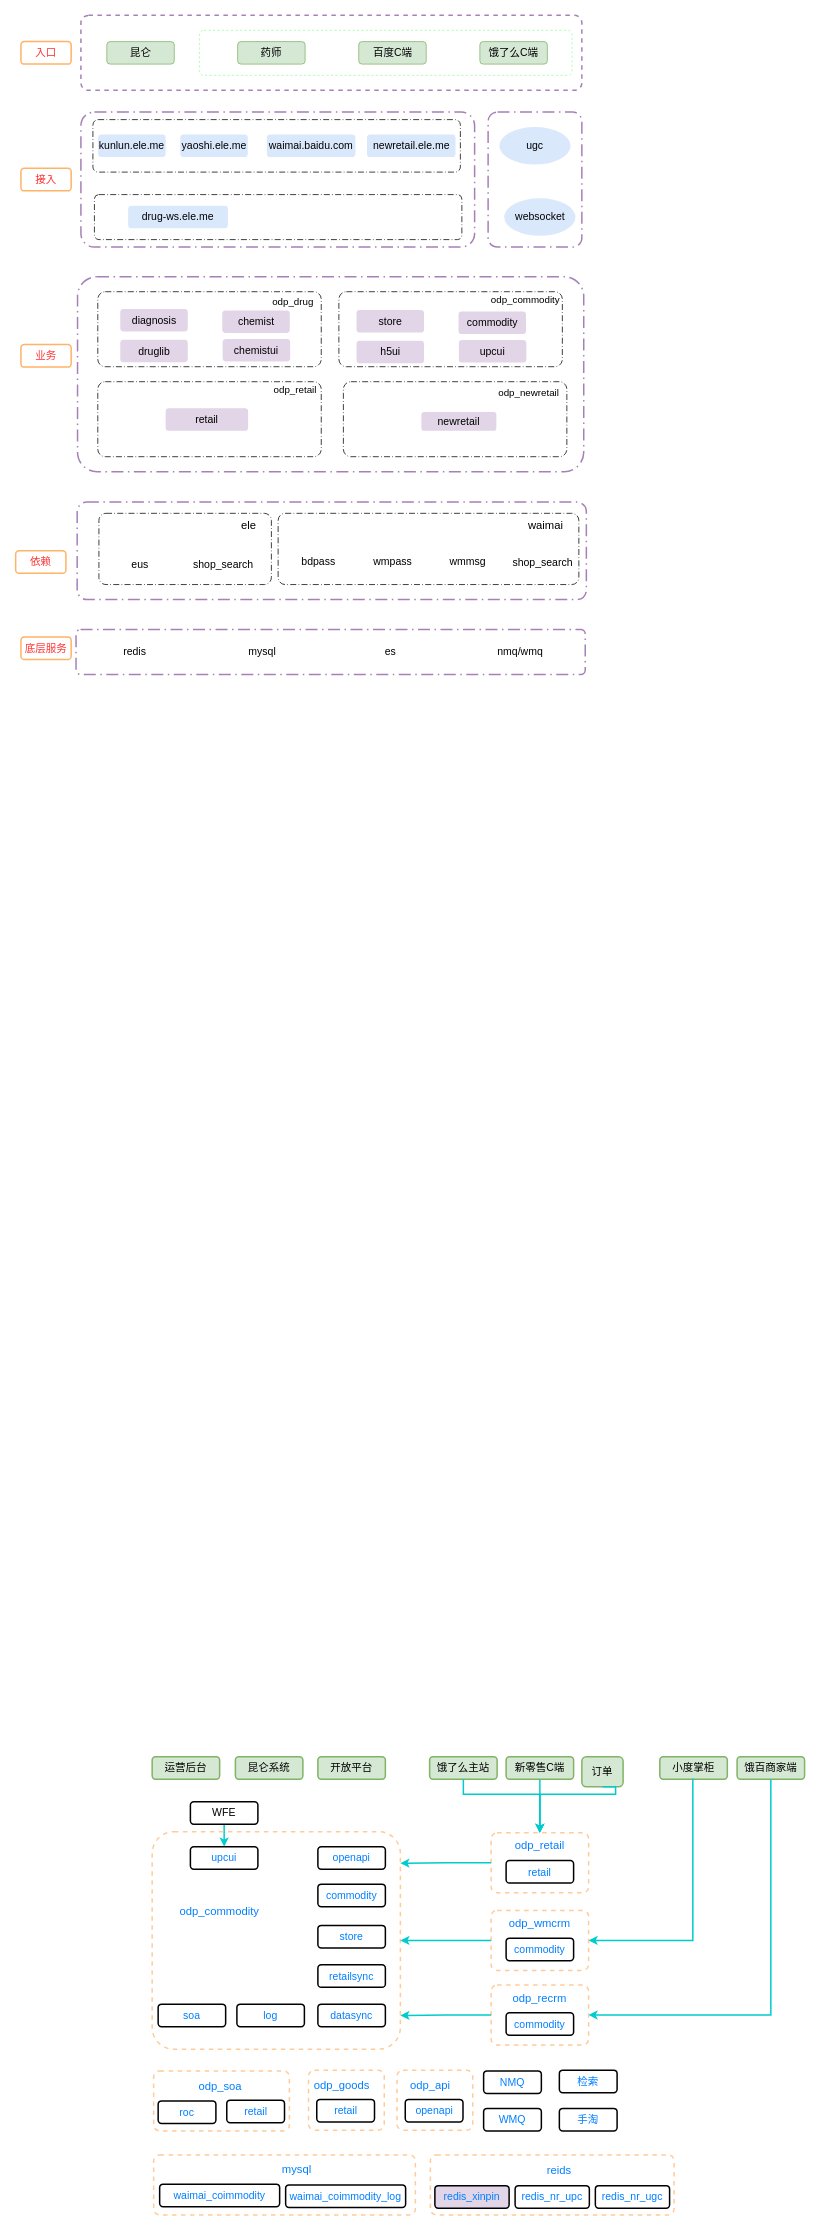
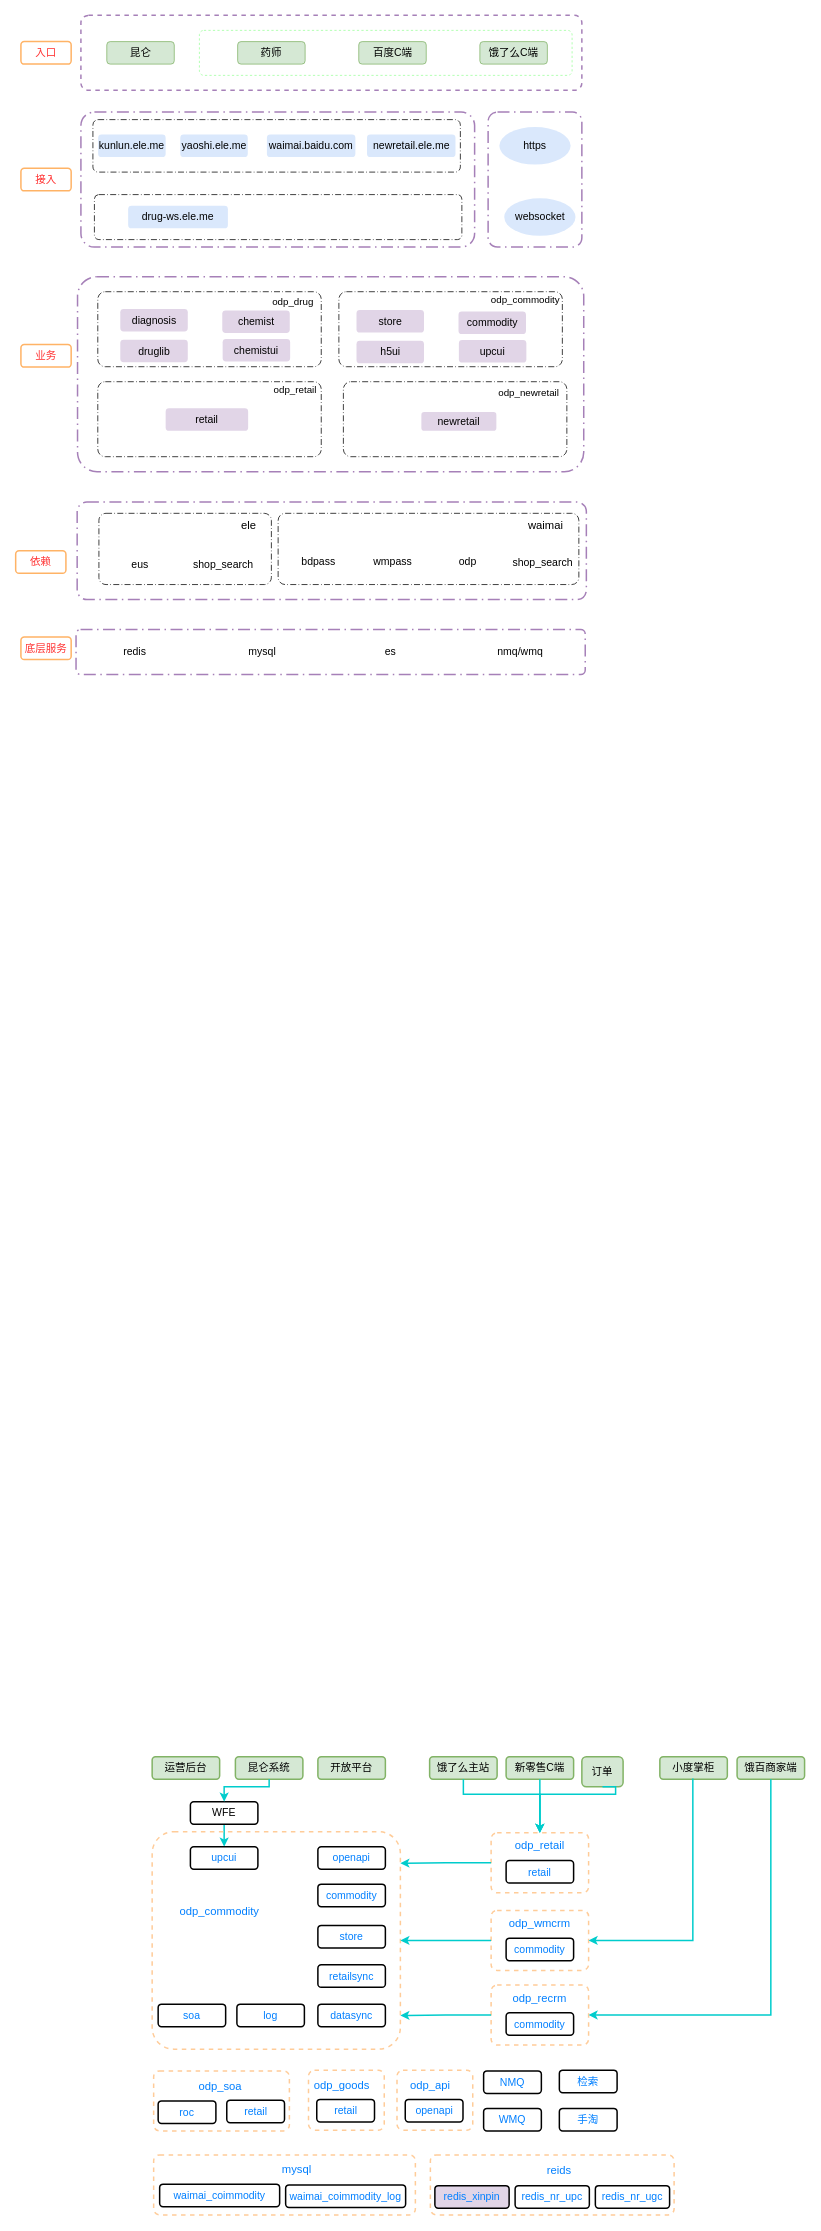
- <mxCell id="87" value="&lt;font style=&quot;font-size: 14px&quot;&gt;ugc&lt;/font&gt;" style="ellipse;whiteSpace=wrap;html=1;fillColor=#dae8fc;strokeColor=none;" vertex="1" parent="1"><mxGeometry x="665" y="169" width="95" height="50" as="geometry" /></mxCell>
+ <mxCell id="87" value="&lt;font style=&quot;font-size: 14px&quot;&gt;https&lt;/font&gt;" style="ellipse;whiteSpace=wrap;html=1;fillColor=#dae8fc;strokeColor=none;" vertex="1" parent="1"><mxGeometry x="665" y="169" width="95" height="50" as="geometry" /></mxCell>
- <mxCell id="116" value="&lt;span style=&quot;font-size: 14px&quot;&gt;&lt;font&gt;wmmsg&lt;/font&gt;&lt;/span&gt;" style="rounded=1;whiteSpace=wrap;html=1;strokeWidth=1;strokeColor=none;fontColor=#000000;" vertex="1" parent="1"><mxGeometry x="577.5" y="734" width="90" height="30" as="geometry" /></mxCell>
+ <mxCell id="116" value="&lt;span style=&quot;font-size: 14px&quot;&gt;&lt;font&gt;odp&lt;/font&gt;&lt;/span&gt;" style="rounded=1;whiteSpace=wrap;html=1;strokeWidth=1;strokeColor=none;fontColor=#000000;" vertex="1" parent="1"><mxGeometry x="577.5" y="734" width="90" height="30" as="geometry" /></mxCell>
+ <mxCell id="60" value="" style="edgeStyle=orthogonalEdgeStyle;rounded=0;orthogonalLoop=1;jettySize=auto;html=1;exitX=0.5;exitY=1;exitDx=0;exitDy=0;entryX=0.5;entryY=0;entryDx=0;entryDy=0;strokeColor=#00CCCC;fillColor=#1ba1e2;strokeWidth=2;" edge="1" parent="1" source="7" target="6"><mxGeometry relative="1" as="geometry"><mxPoint x="257" y="2382" as="sourcePoint" /><mxPoint x="308" y="2412" as="targetPoint" /><Array as="points"><mxPoint x="358" y="2382" /><mxPoint x="298" y="2382" /></Array></mxGeometry></mxCell>
